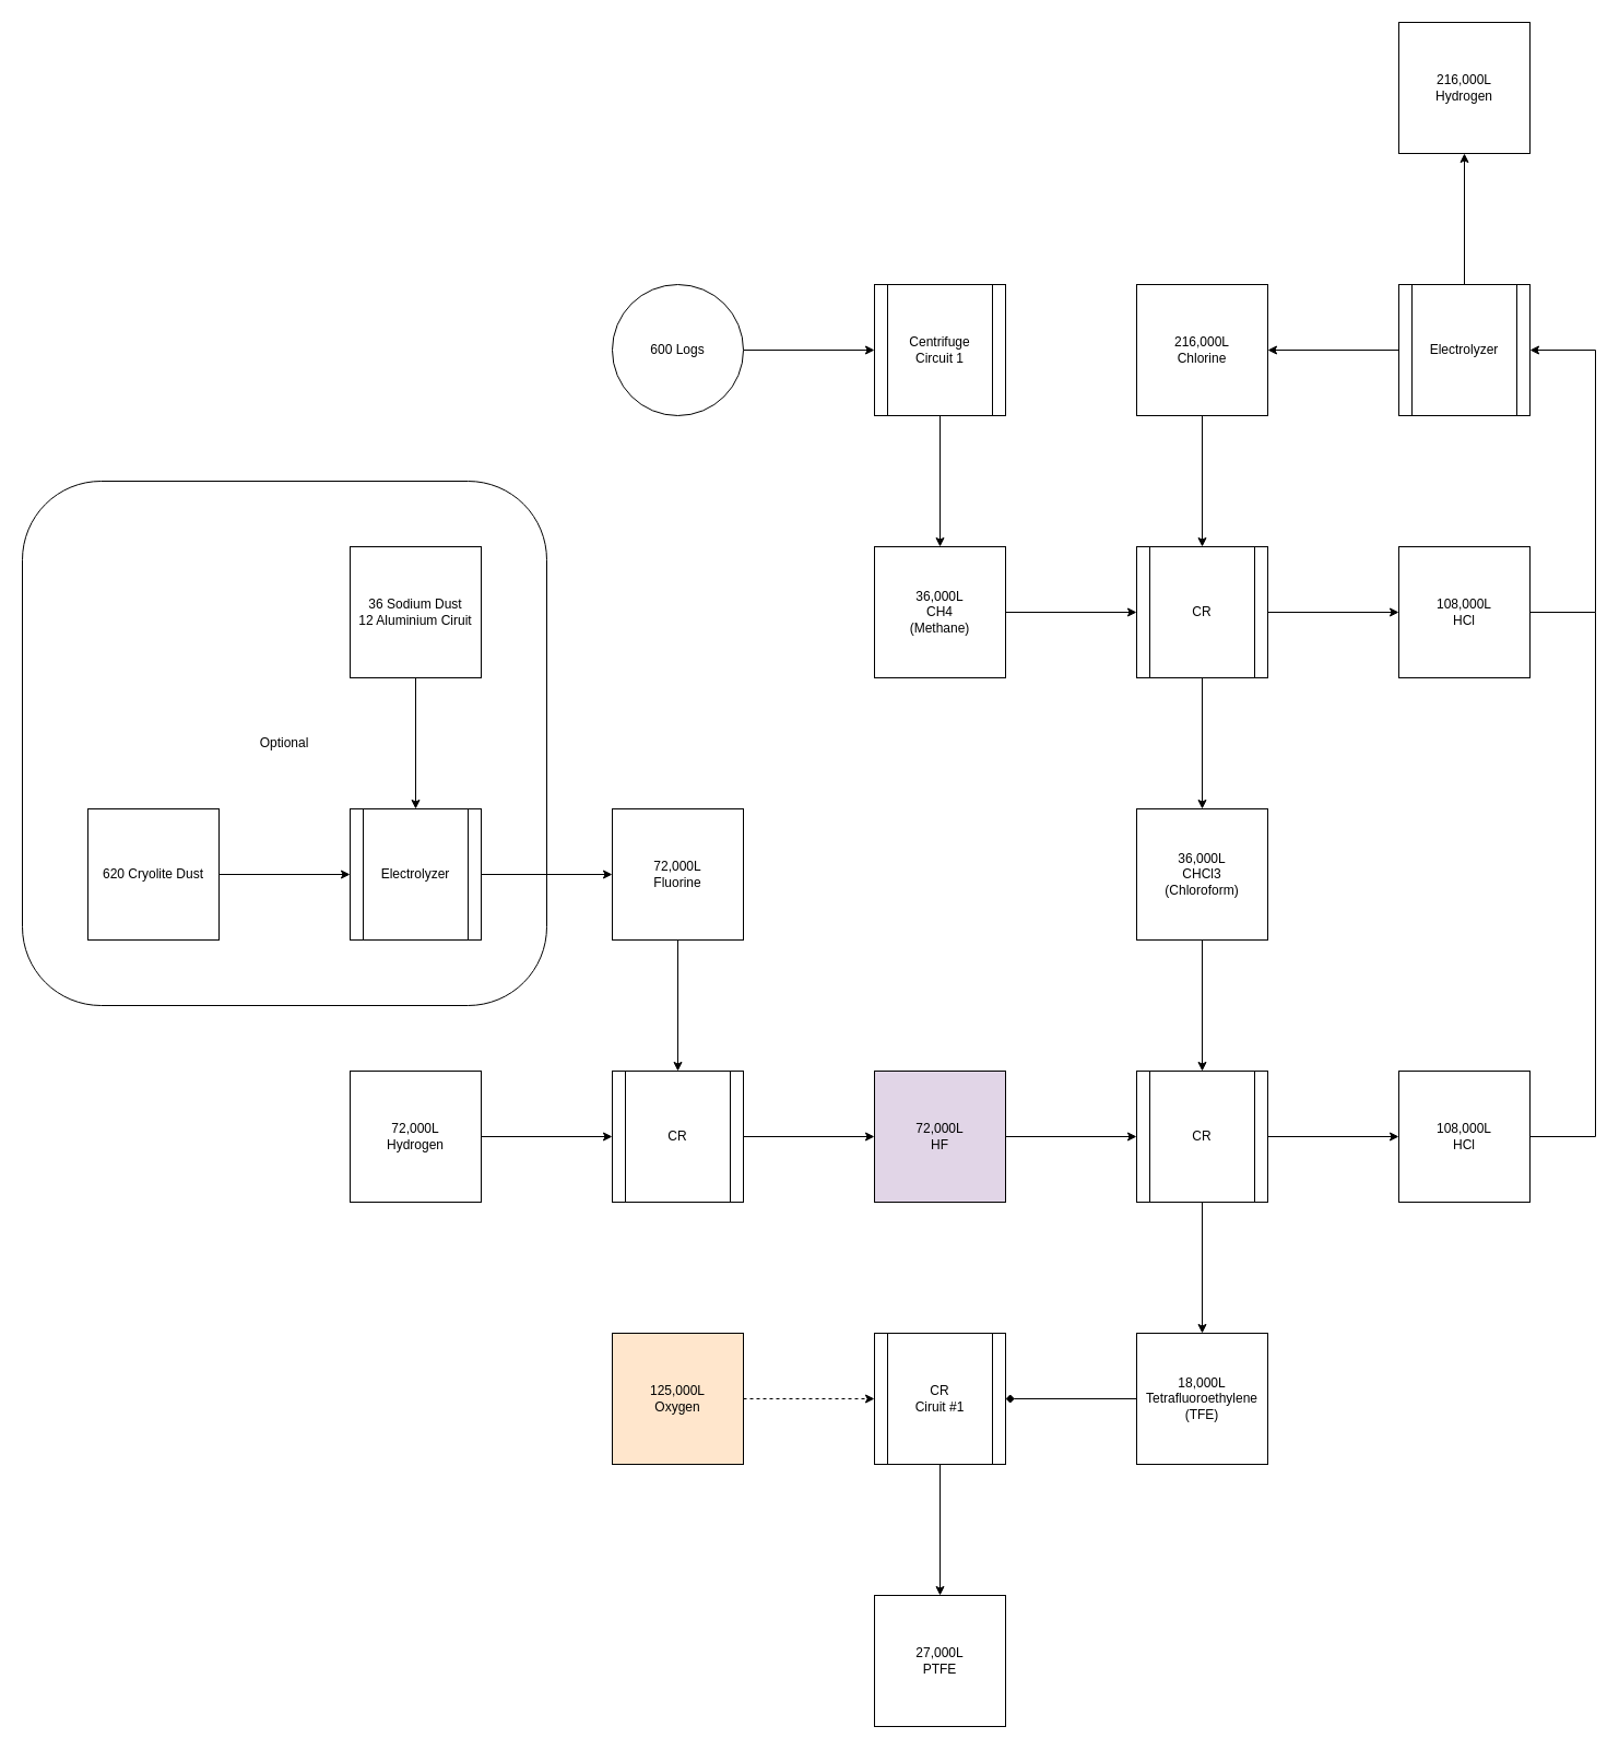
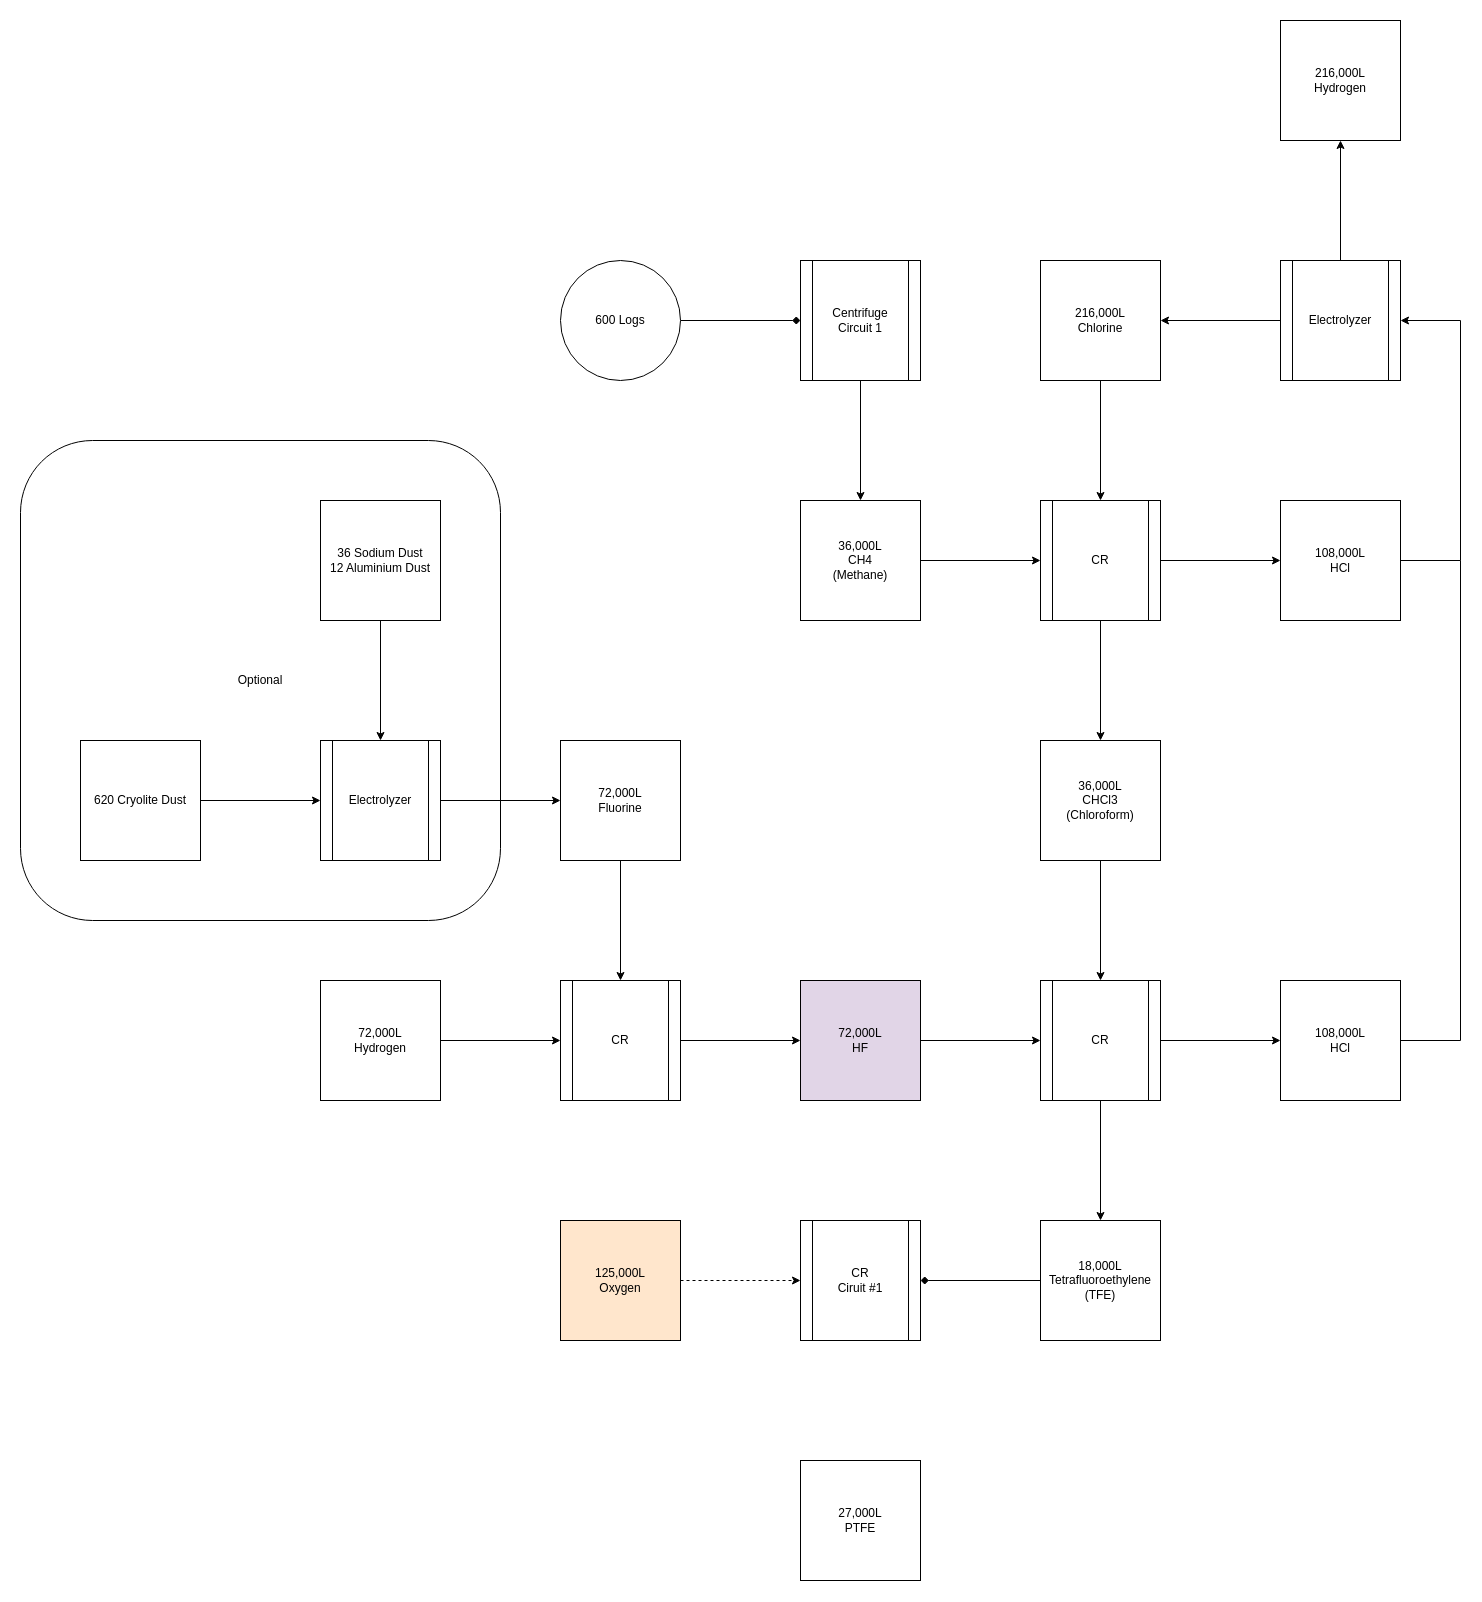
- <mxCell id="35" style="edgeStyle=orthogonalEdgeStyle;rounded=0;orthogonalLoop=1;jettySize=auto;html=1;exitX=1;exitY=0.5;exitDx=0;exitDy=0;entryX=0;entryY=0.5;entryDx=0;entryDy=0;" edge="1" parent="1" source="36" target="34"><mxGeometry relative="1" as="geometry" /></mxCell>
+ <mxCell id="35" style="edgeStyle=orthogonalEdgeStyle;rounded=0;orthogonalLoop=1;jettySize=auto;html=1;exitX=1;exitY=0.5;exitDx=0;exitDy=0;entryX=0;entryY=0.5;entryDx=0;entryDy=0;endArrow=diamond;" edge="1" parent="1" source="36" target="34"><mxGeometry relative="1" as="geometry" /></mxCell>
- <mxCell id="47" value="36 Sodium Dust&lt;br&gt;12 Aluminium Ciruit" style="whiteSpace=wrap;html=1;aspect=fixed;" vertex="1" parent="1"><mxGeometry x="320" width="120" height="120" as="geometry" y="500" /></mxCell>
+ <mxCell id="47" value="36 Sodium Dust&lt;br&gt;12 Aluminium Dust" style="whiteSpace=wrap;html=1;aspect=fixed;" vertex="1" parent="1"><mxGeometry x="320" width="120" height="120" as="geometry" y="500" /></mxCell>
- <mxCell id="4" style="edgeStyle=orthogonalEdgeStyle;rounded=0;orthogonalLoop=1;jettySize=auto;html=1;exitX=0.5;exitY=1;exitDx=0;exitDy=0;entryX=0.5;entryY=0;entryDx=0;entryDy=0;" edge="1" parent="1" source="5" target="3"><mxGeometry relative="1" as="geometry" /></mxCell>
